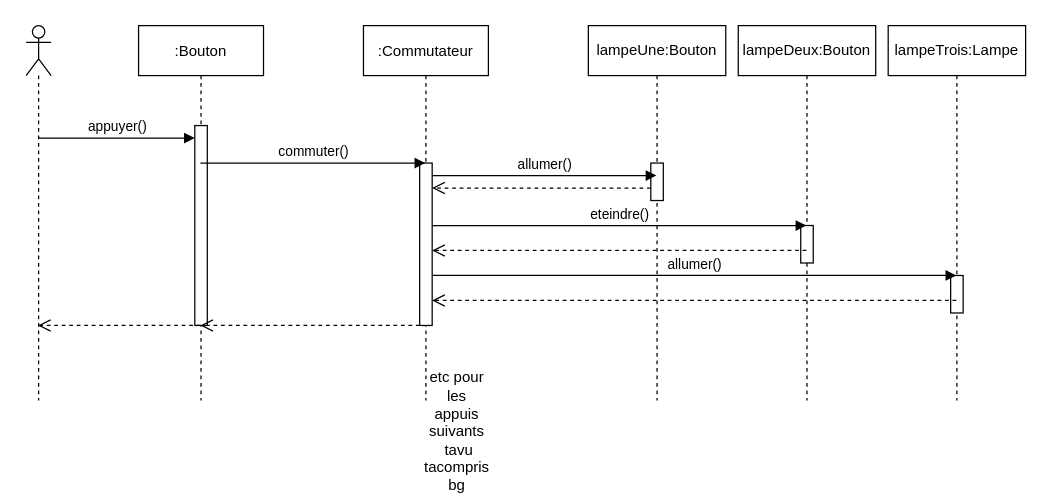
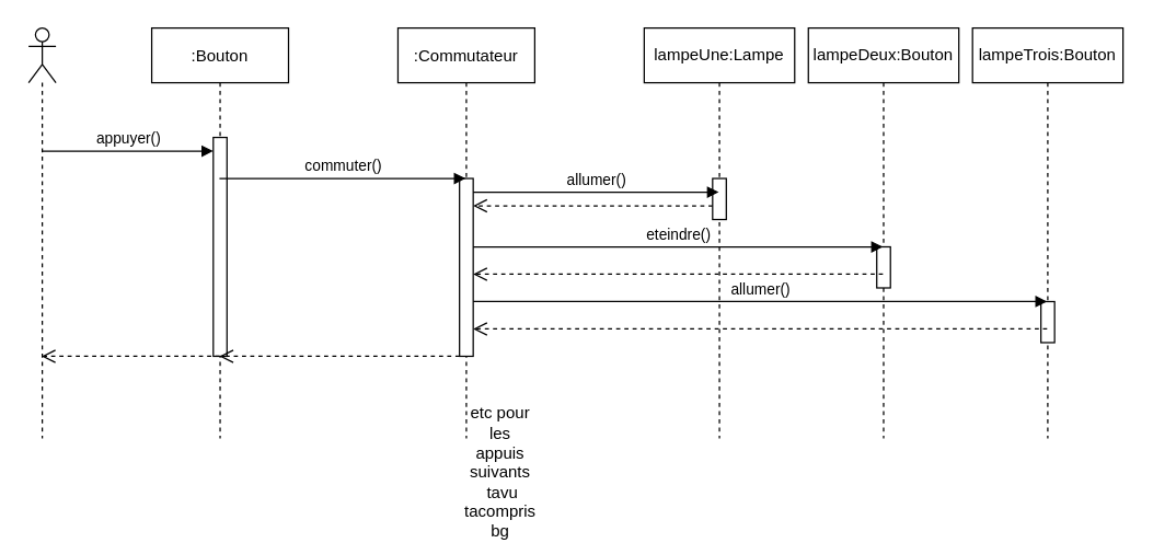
- <mxCell id="5" value="lampeUne:Bouton" style="shape=umlLifeline;perimeter=lifelinePerimeter;whiteSpace=wrap;html=1;container=1;collapsible=0;recursiveResize=0;outlineConnect=0;" vertex="1" parent="1"><mxGeometry x="470" y="20" width="110" height="300" as="geometry" /></mxCell>
+ <mxCell id="5" value="lampeUne:Lampe" style="shape=umlLifeline;perimeter=lifelinePerimeter;whiteSpace=wrap;html=1;container=1;collapsible=0;recursiveResize=0;outlineConnect=0;" vertex="1" parent="1"><mxGeometry x="470" y="20" width="110" height="300" as="geometry" /></mxCell>
- <mxCell id="9" value="lampeTrois:Lampe" style="shape=umlLifeline;perimeter=lifelinePerimeter;whiteSpace=wrap;html=1;container=1;collapsible=0;recursiveResize=0;outlineConnect=0;" vertex="1" parent="1"><mxGeometry x="710" y="20" width="110" height="300" as="geometry" /></mxCell>
+ <mxCell id="9" value="lampeTrois:Bouton" style="shape=umlLifeline;perimeter=lifelinePerimeter;whiteSpace=wrap;html=1;container=1;collapsible=0;recursiveResize=0;outlineConnect=0;" vertex="1" parent="1"><mxGeometry x="710" y="20" width="110" height="300" as="geometry" /></mxCell>
